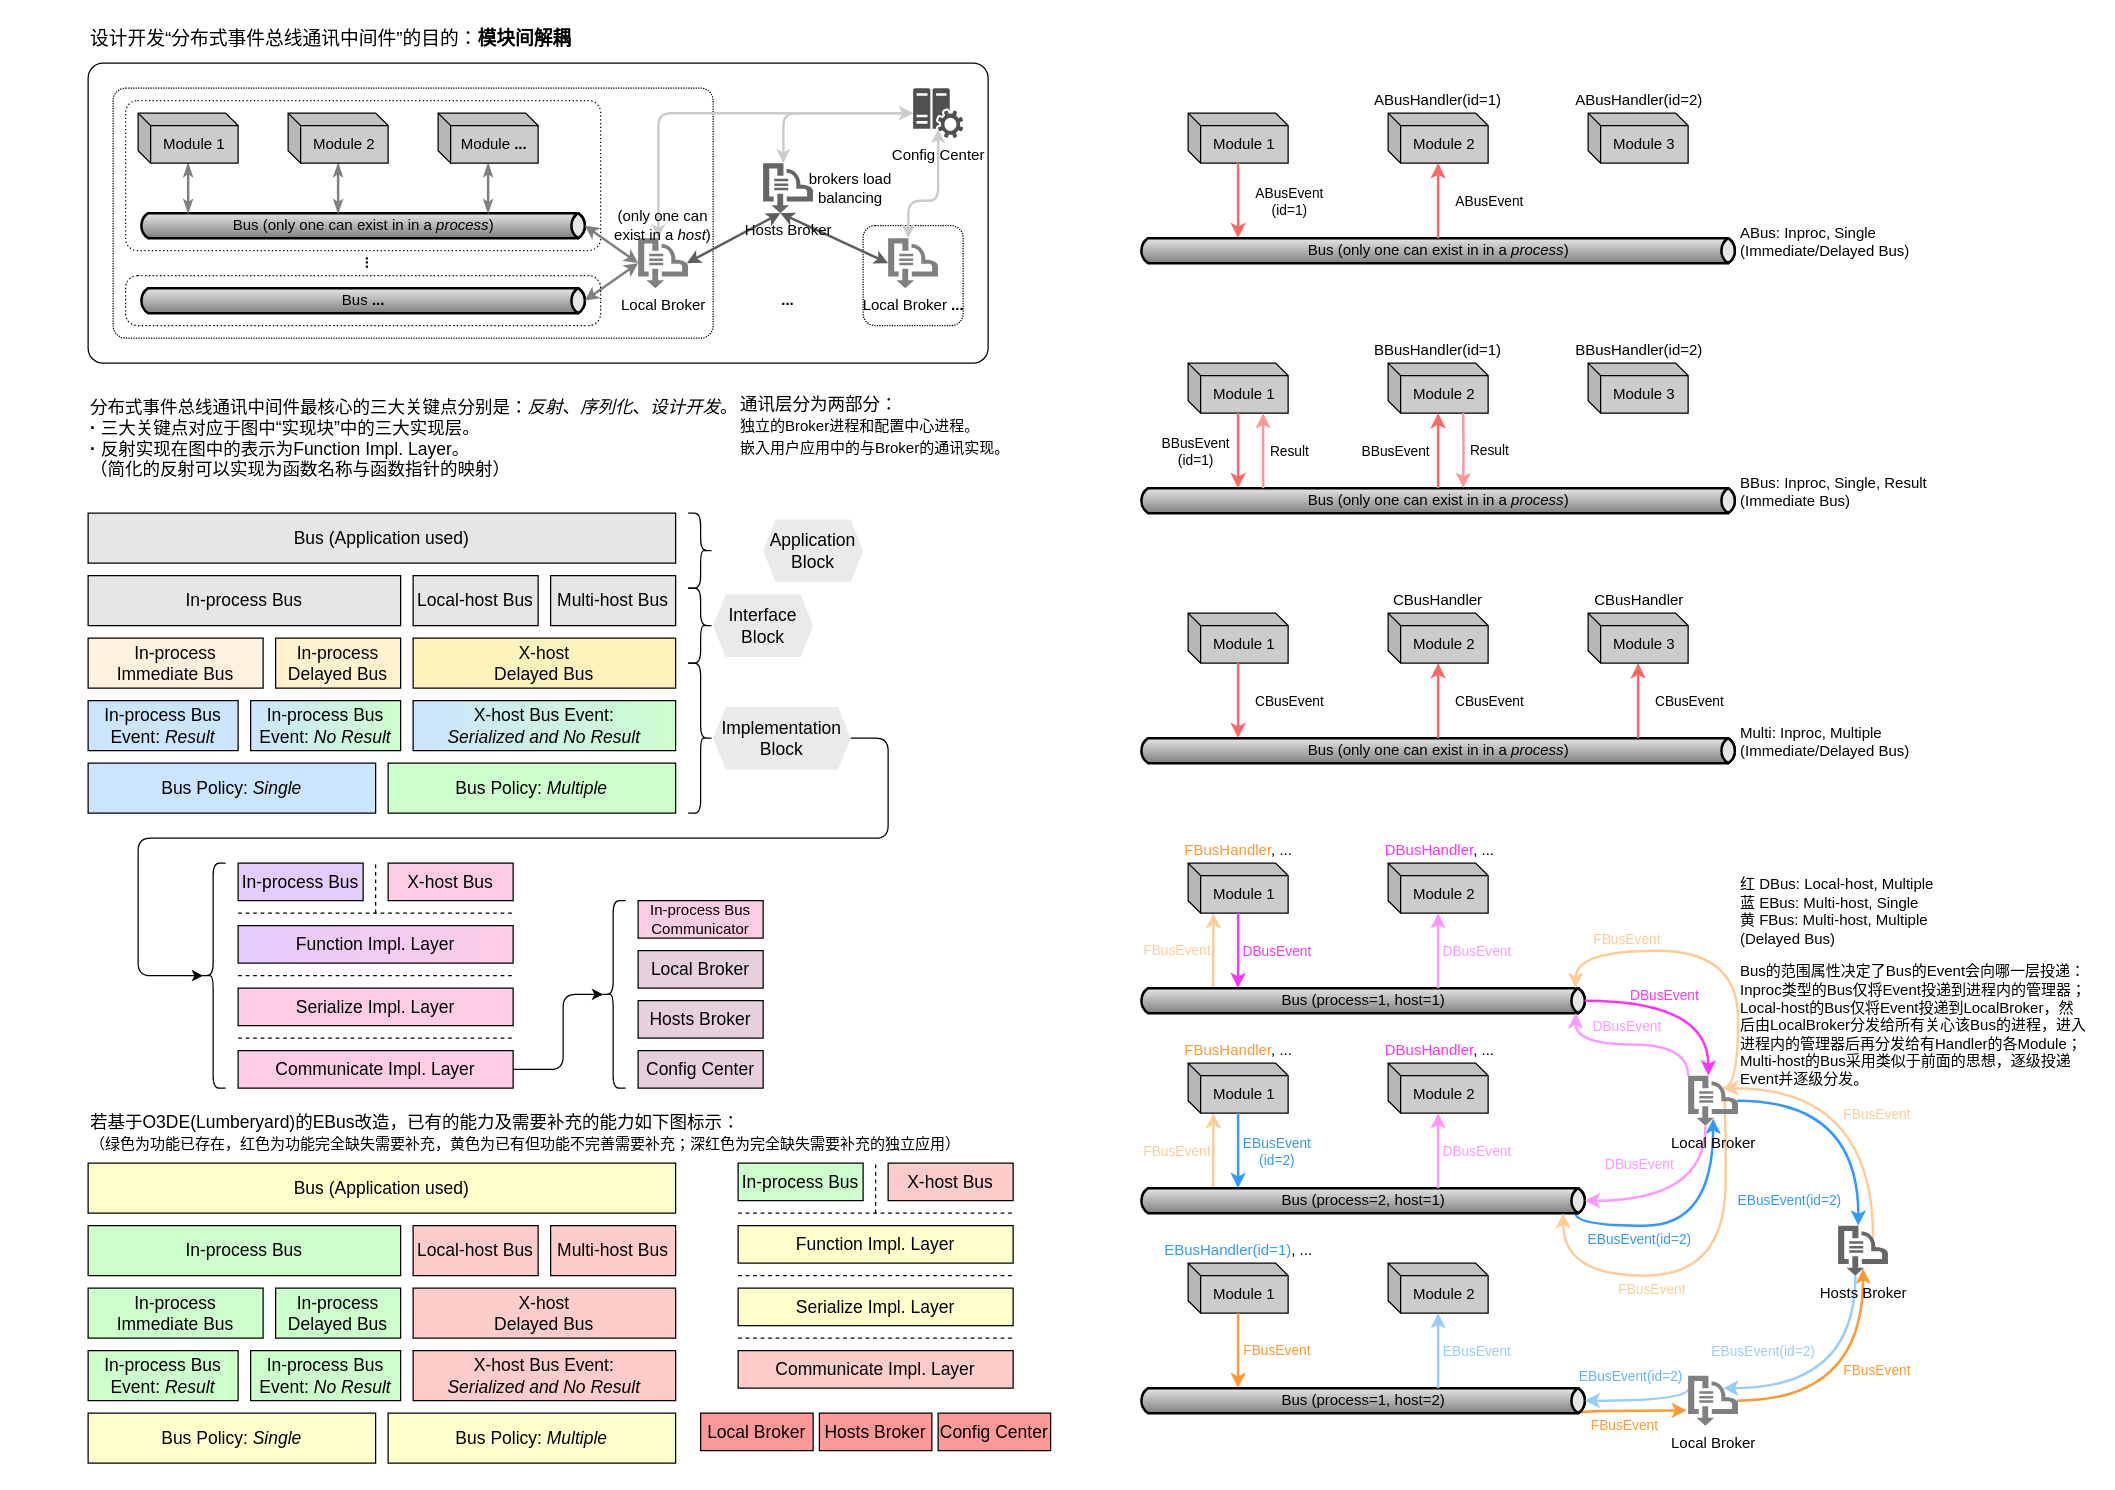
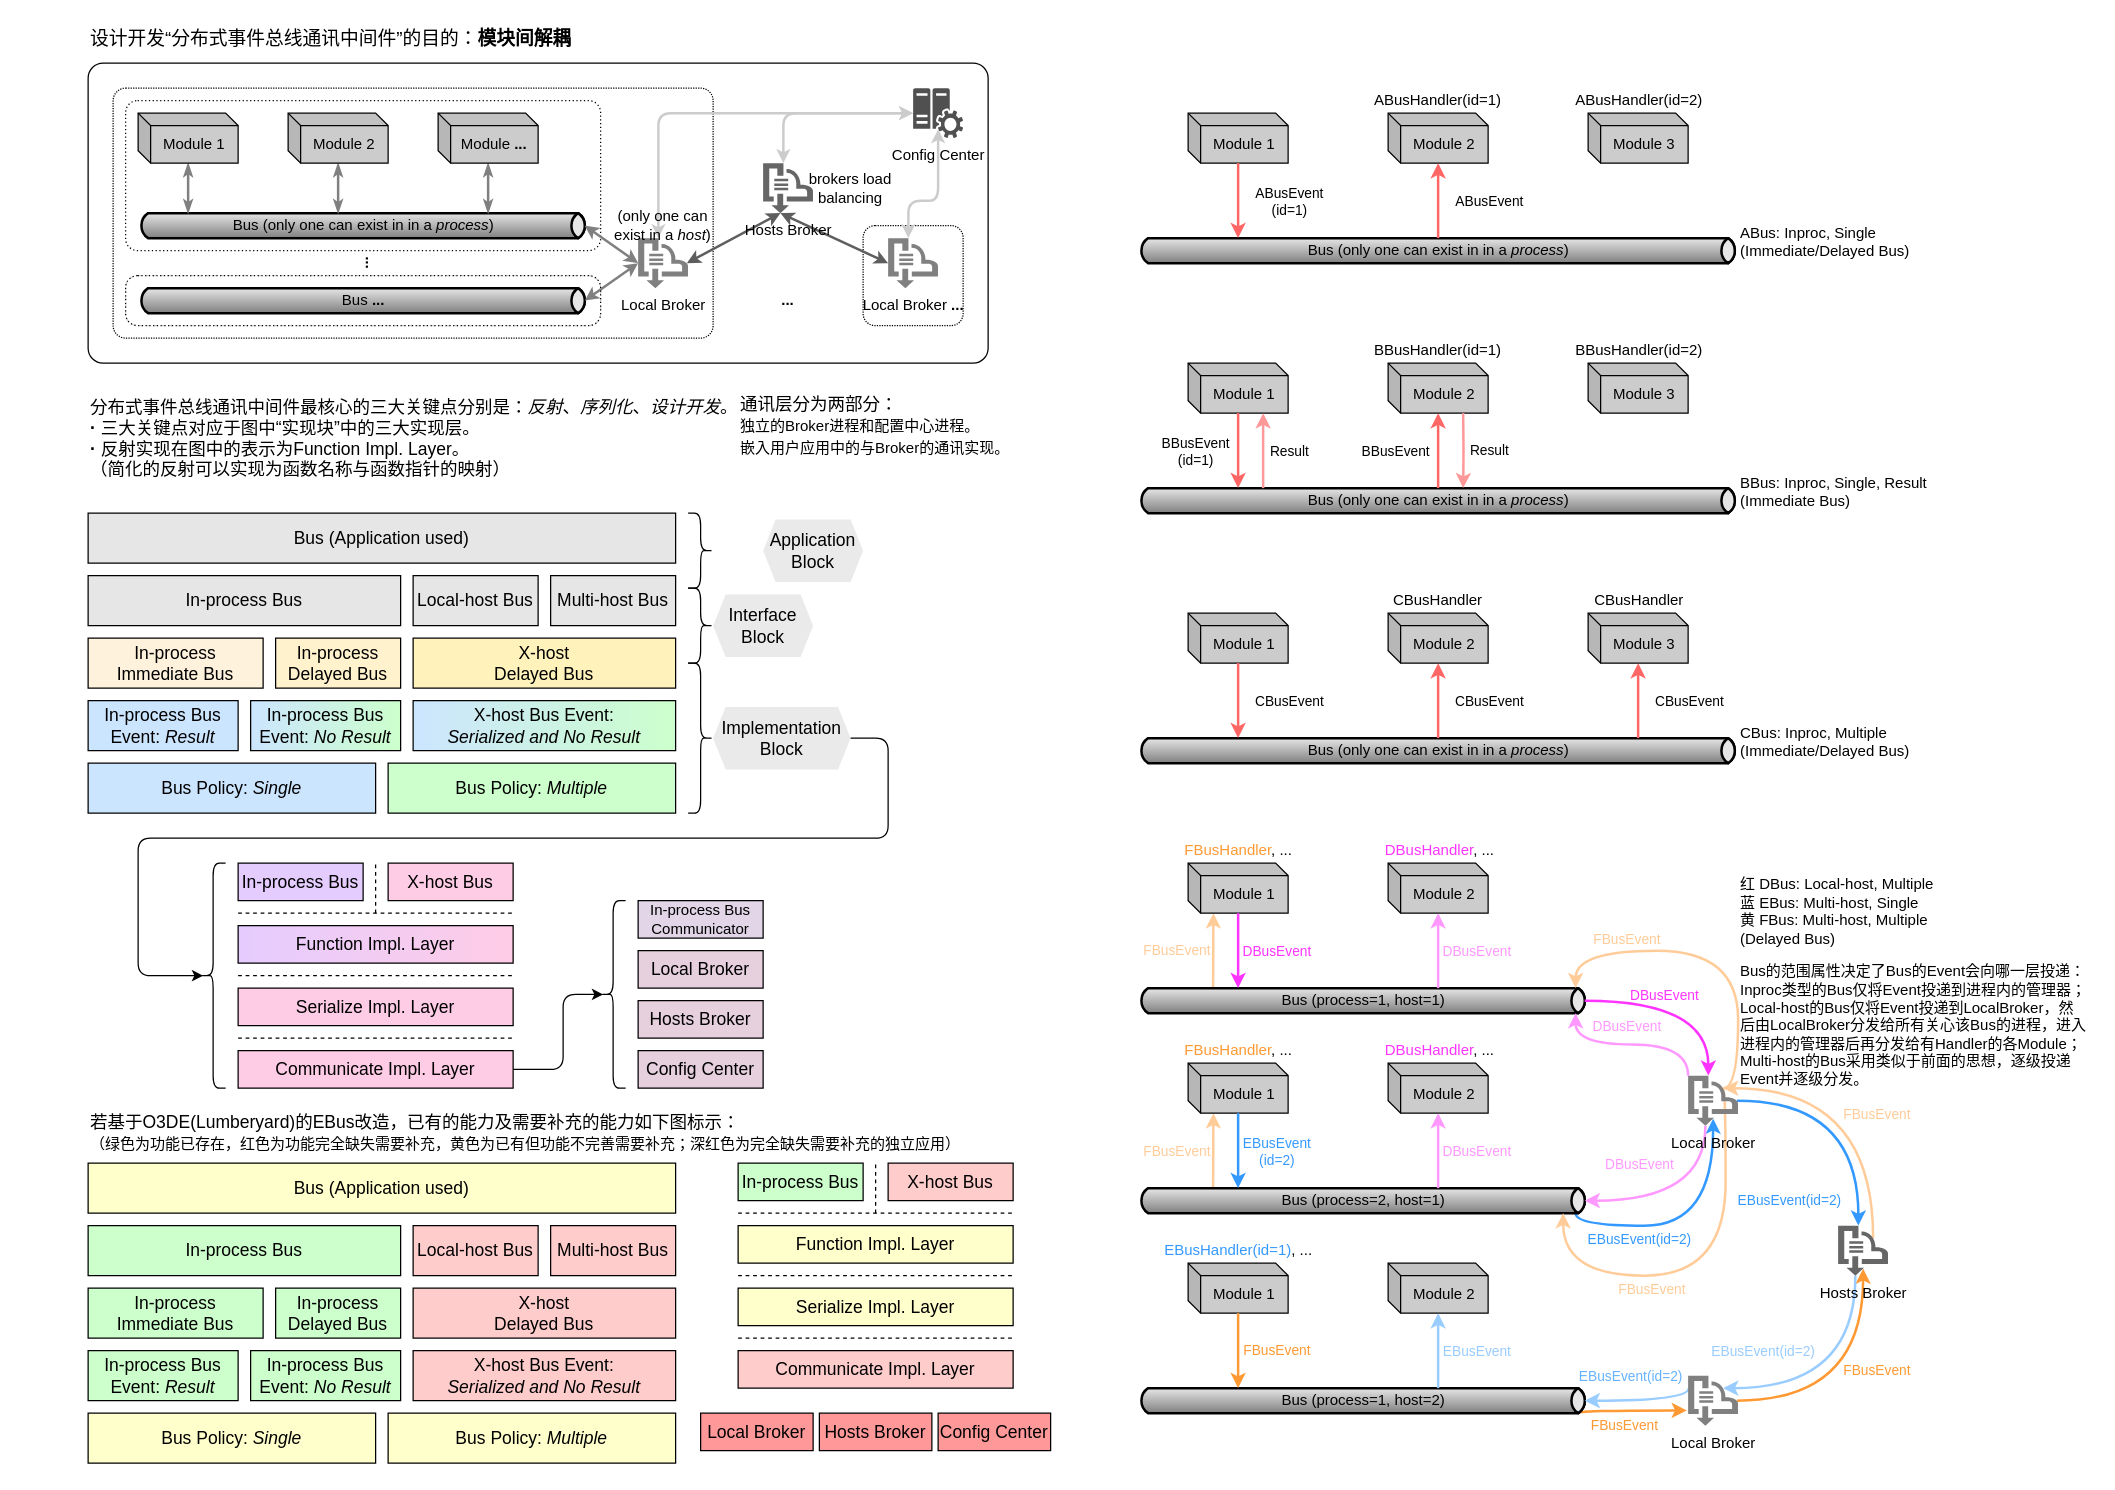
- <mxCell id="111" value="Multi: Inproc, Multiple&lt;br&gt;(Immediate/Delayed Bus)" style="text;html=1;strokeColor=none;fillColor=none;align=left;verticalAlign=bottom;whiteSpace=wrap;rounded=0;" parent="1" vertex="1"><mxGeometry x="1390" y="570" width="160" height="40" as="geometry" /></mxCell>
+ <mxCell id="111" value="CBus: Inproc, Multiple&lt;br&gt;(Immediate/Delayed Bus)" style="text;html=1;strokeColor=none;fillColor=none;align=left;verticalAlign=bottom;whiteSpace=wrap;rounded=0;" parent="1" vertex="1"><mxGeometry x="1390" y="570" width="160" height="40" as="geometry" /></mxCell>
- <mxCell id="84" value="In-process Bus&lt;br&gt;Communicator" style="rounded=0;whiteSpace=wrap;html=1;fontSize=12;sketch=0;fillColor=#FFCCE6;" parent="1" vertex="1"><mxGeometry x="510" y="720" width="100" height="30" as="geometry" /></mxCell>
+ <mxCell id="84" value="In-process Bus&lt;br&gt;Communicator" style="rounded=0;whiteSpace=wrap;html=1;fontSize=12;sketch=0;fillColor=#e1d5e7;" parent="1" vertex="1"><mxGeometry x="510" y="720" width="100" height="30" as="geometry" /></mxCell>
